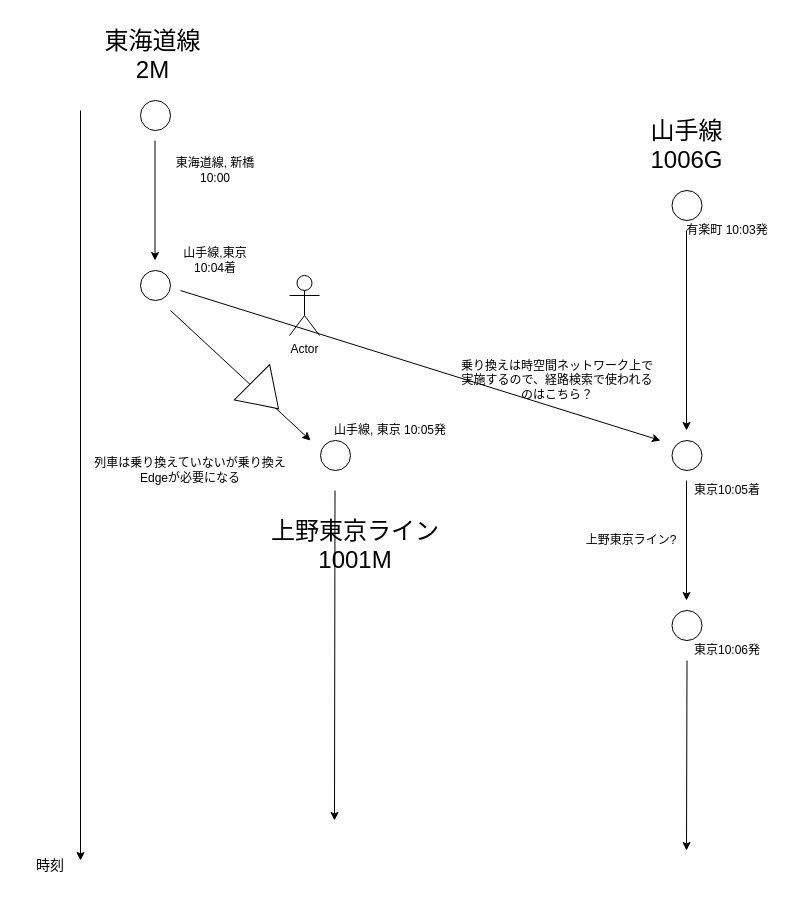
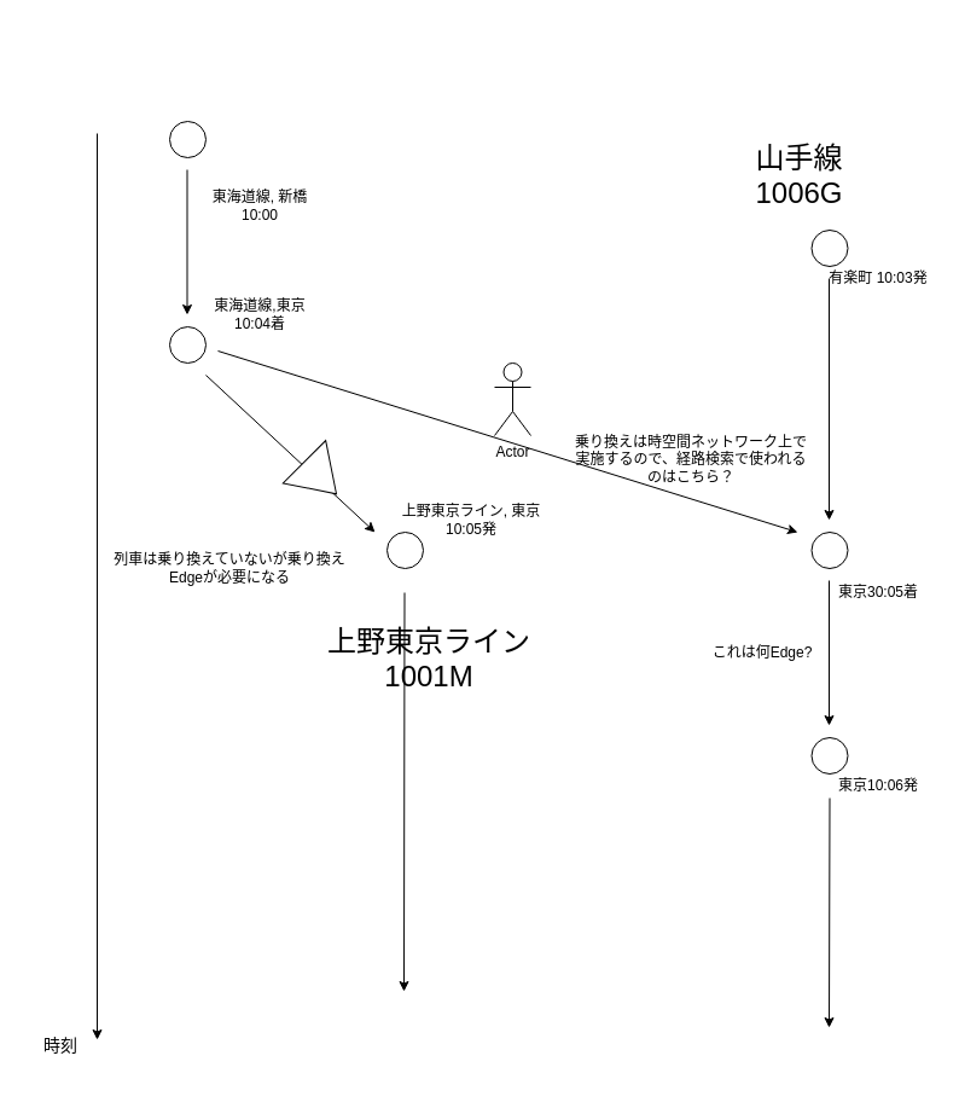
- <mxCell id="6" value="&lt;font style=&quot;font-size: 24px&quot;&gt;東海道線2M&lt;br&gt;&lt;/font&gt;" style="text;html=1;strokeColor=none;fillColor=none;align=center;verticalAlign=middle;whiteSpace=wrap;rounded=0;" parent="1" vertex="1"><mxGeometry x="100" y="20" width="105" height="70" as="geometry" /></mxCell>
- <mxCell id="21" value="&lt;font style=&quot;font-size: 24px&quot;&gt;山手線&lt;br&gt;1006G&lt;br&gt;&lt;/font&gt;" style="text;html=1;strokeColor=none;fillColor=none;align=center;verticalAlign=middle;whiteSpace=wrap;rounded=0;" vertex="1" parent="1"><mxGeometry x="634" y="110" width="105" height="70" as="geometry" /></mxCell>
+ <mxCell id="21" value="&lt;font style=&quot;font-size: 24px&quot;&gt;山手線&lt;br&gt;1006G&lt;br&gt;&lt;/font&gt;" style="text;html=1;strokeColor=none;fillColor=none;align=center;verticalAlign=middle;whiteSpace=wrap;rounded=0;" vertex="1" parent="1"><mxGeometry x="609" y="110" width="105" height="70" as="geometry" /></mxCell>
- <mxCell id="19" value="山手線,東京 10:04着" style="text;html=1;strokeColor=none;fillColor=none;align=center;verticalAlign=middle;whiteSpace=wrap;rounded=0;" vertex="1" parent="1"><mxGeometry x="170" y="240" width="90" height="40" as="geometry" /></mxCell>
+ <mxCell id="19" value="東海道線,東京 10:04着" style="text;html=1;strokeColor=none;fillColor=none;align=center;verticalAlign=middle;whiteSpace=wrap;rounded=0;" vertex="1" parent="1"><mxGeometry x="170" y="240" width="90" height="40" as="geometry" /></mxCell>
- <mxCell id="27" value="Actor" style="shape=umlActor;verticalLabelPosition=bottom;verticalAlign=top;html=1;outlineConnect=0;" vertex="1" parent="1"><mxGeometry x="289" y="275" width="30" height="60" as="geometry" /></mxCell>
+ <mxCell id="27" value="Actor" style="shape=umlActor;verticalLabelPosition=bottom;verticalAlign=top;html=1;outlineConnect=0;" vertex="1" parent="1"><mxGeometry x="409" y="300" width="30" height="60" as="geometry" /></mxCell>
- <mxCell id="8" value="&lt;font&gt;&lt;font style=&quot;font-size: 12px&quot;&gt;乗り換えは時空間ネットワーク上で実施するので、経路検索で使われるのはこちら？&lt;/font&gt;&lt;br&gt;&lt;/font&gt;" style="text;html=1;strokeColor=none;fillColor=none;align=center;verticalAlign=middle;whiteSpace=wrap;rounded=0;" parent="1" vertex="1"><mxGeometry x="456.5" y="360" width="200" height="40" as="geometry" /></mxCell>
+ <mxCell id="8" value="&lt;font&gt;&lt;font style=&quot;font-size: 12px&quot;&gt;乗り換えは時空間ネットワーク上で実施するので、経路検索で使われるのはこちら？&lt;/font&gt;&lt;br&gt;&lt;/font&gt;" style="text;html=1;strokeColor=none;fillColor=none;align=center;verticalAlign=middle;whiteSpace=wrap;rounded=0;" parent="1" vertex="1"><mxGeometry x="471.5" y="360" width="200" height="40" as="geometry" /></mxCell>
- <mxCell id="20" value="山手線, 東京 10:05発" style="text;html=1;strokeColor=none;fillColor=none;align=center;verticalAlign=middle;whiteSpace=wrap;rounded=0;" vertex="1" parent="1"><mxGeometry x="330" y="410" width="120" height="40" as="geometry" /></mxCell>
+ <mxCell id="20" value="上野東京ライン, 東京 10:05発" style="text;html=1;strokeColor=none;fillColor=none;align=center;verticalAlign=middle;whiteSpace=wrap;rounded=0;" vertex="1" parent="1"><mxGeometry x="330" y="410" width="120" height="40" as="geometry" /></mxCell>
- <mxCell id="23" value="東京10:05着" style="text;html=1;strokeColor=none;fillColor=none;align=center;verticalAlign=middle;whiteSpace=wrap;rounded=0;" vertex="1" parent="1"><mxGeometry x="681.5" y="470" width="90" height="40" as="geometry" /></mxCell>
+ <mxCell id="23" value="東京30:05着" style="text;html=1;strokeColor=none;fillColor=none;align=center;verticalAlign=middle;whiteSpace=wrap;rounded=0;" vertex="1" parent="1"><mxGeometry x="681.5" y="470" width="90" height="40" as="geometry" /></mxCell>
- <mxCell id="30" value="&lt;font&gt;&lt;font style=&quot;font-size: 12px&quot;&gt;上野東京ライン?&lt;/font&gt;&lt;br&gt;&lt;/font&gt;" style="text;html=1;strokeColor=none;fillColor=none;align=center;verticalAlign=middle;whiteSpace=wrap;rounded=0;" vertex="1" parent="1"><mxGeometry x="580" y="520" width="101.5" height="40" as="geometry" /></mxCell>
+ <mxCell id="30" value="&lt;font&gt;&lt;font style=&quot;font-size: 12px&quot;&gt;これは何Edge?&lt;/font&gt;&lt;br&gt;&lt;/font&gt;" style="text;html=1;strokeColor=none;fillColor=none;align=center;verticalAlign=middle;whiteSpace=wrap;rounded=0;" vertex="1" parent="1"><mxGeometry x="580" y="520" width="101.5" height="40" as="geometry" /></mxCell>
